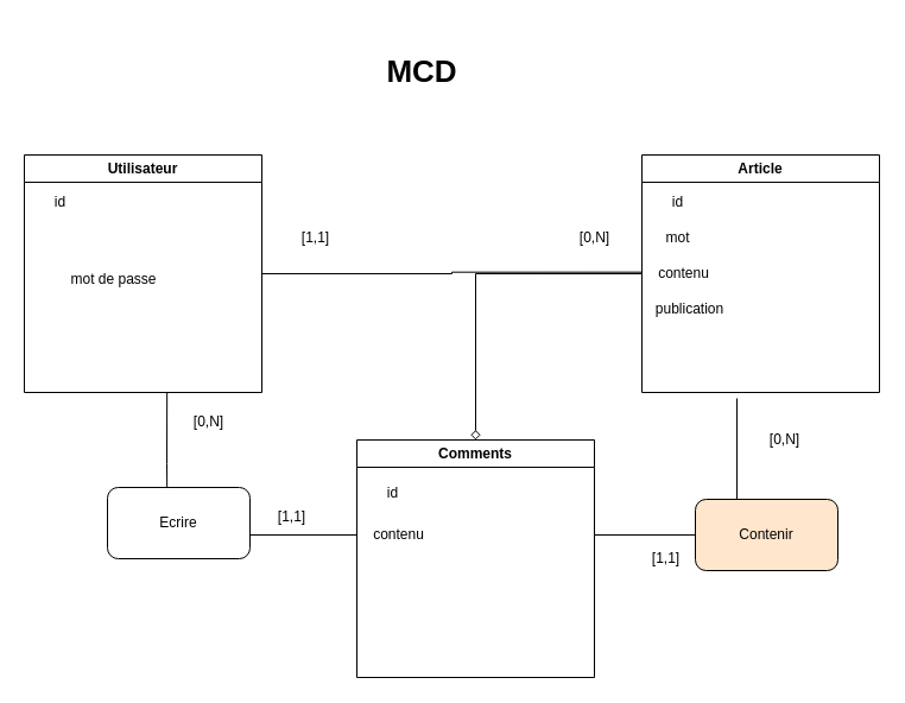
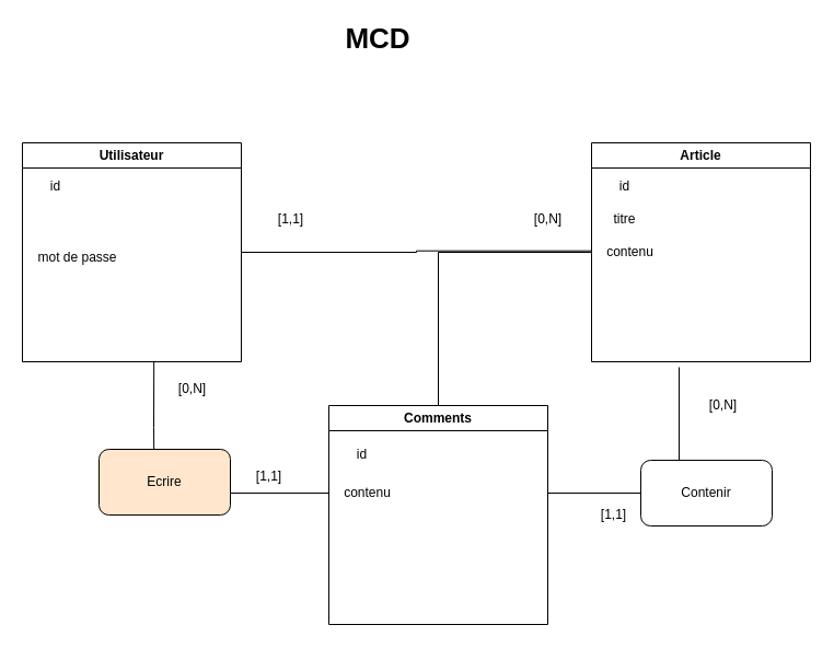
- <mxCell id="27" value="MCD" style="text;html=1;strokeColor=none;fillColor=none;align=center;verticalAlign=middle;whiteSpace=wrap;rounded=0;fontStyle=1;fontSize=26;" parent="1" vertex="1"><mxGeometry x="325" y="45" width="60" height="30" as="geometry" /></mxCell>
+ <mxCell id="27" value="MCD" style="text;html=1;strokeColor=none;fillColor=none;align=center;verticalAlign=middle;whiteSpace=wrap;rounded=0;fontStyle=1;fontSize=26;" parent="1" vertex="1"><mxGeometry x="315" y="20" width="60" height="30" as="geometry" /></mxCell>
- <mxCell id="10" value="mot" style="text;html=1;align=center;verticalAlign=middle;resizable=0;points=[];autosize=1;strokeColor=none;fillColor=none;" parent="9" vertex="1"><mxGeometry x="10" y="55" width="40" height="30" as="geometry" /></mxCell>
+ <mxCell id="10" value="titre" style="text;html=1;align=center;verticalAlign=middle;resizable=0;points=[];autosize=1;strokeColor=none;fillColor=none;" parent="9" vertex="1"><mxGeometry x="10" y="55" width="40" height="30" as="geometry" /></mxCell>
- <mxCell id="4" value="mot de passe" style="text;html=1;align=center;verticalAlign=middle;resizable=0;points=[];autosize=1;strokeColor=none;fillColor=none;" parent="3" vertex="1"><mxGeometry x="25" y="90" width="100" height="30" as="geometry" /></mxCell>
+ <mxCell id="4" value="mot de passe" style="text;html=1;align=center;verticalAlign=middle;resizable=0;points=[];autosize=1;strokeColor=none;fillColor=none;" parent="3" vertex="1"><mxGeometry y="90" width="100" height="30" as="geometry" /></mxCell>
- <mxCell id="13" value="publication" style="text;html=1;align=center;verticalAlign=middle;resizable=0;points=[];autosize=1;strokeColor=none;fillColor=none;" vertex="1" parent="9"><mxGeometry y="115" width="80" height="30" as="geometry" /></mxCell>
- <mxCell id="8" value="" style="edgeStyle=orthogonalEdgeStyle;rounded=0;orthogonalLoop=1;jettySize=auto;html=1;endArrow=diamond;endFill=0;entryX=0.5;entryY=0;entryDx=0;entryDy=0;" parent="1" source="9" target="5" edge="1"><mxGeometry relative="1" as="geometry"><mxPoint x="640" y="510" as="targetPoint" /></mxGeometry></mxCell>
+ <mxCell id="8" value="" style="edgeStyle=orthogonalEdgeStyle;rounded=0;orthogonalLoop=1;jettySize=auto;html=1;endArrow=none;endFill=0;entryX=0.5;entryY=0;entryDx=0;entryDy=0;" parent="1" source="9" target="5" edge="1"><mxGeometry relative="1" as="geometry"><mxPoint x="640" y="510" as="targetPoint" /></mxGeometry></mxCell>
- <mxCell id="20" value="Ecrire" style="rounded=1;whiteSpace=wrap;html=1;" parent="1" vertex="1"><mxGeometry x="90" y="410" width="120" height="60" as="geometry" /></mxCell>
+ <mxCell id="20" value="Ecrire" style="rounded=1;whiteSpace=wrap;html=1;fillColor=#ffe6cc;" parent="1" vertex="1"><mxGeometry x="90" y="410" width="120" height="60" as="geometry" /></mxCell>
- <mxCell id="24" value="Contenir" style="rounded=1;whiteSpace=wrap;html=1;fillColor=#ffe6cc;" parent="1" vertex="1"><mxGeometry x="585" y="420" width="120" height="60" as="geometry" /></mxCell>
+ <mxCell id="24" value="Contenir" style="rounded=1;whiteSpace=wrap;html=1;" parent="1" vertex="1"><mxGeometry x="585" y="420" width="120" height="60" as="geometry" /></mxCell>
